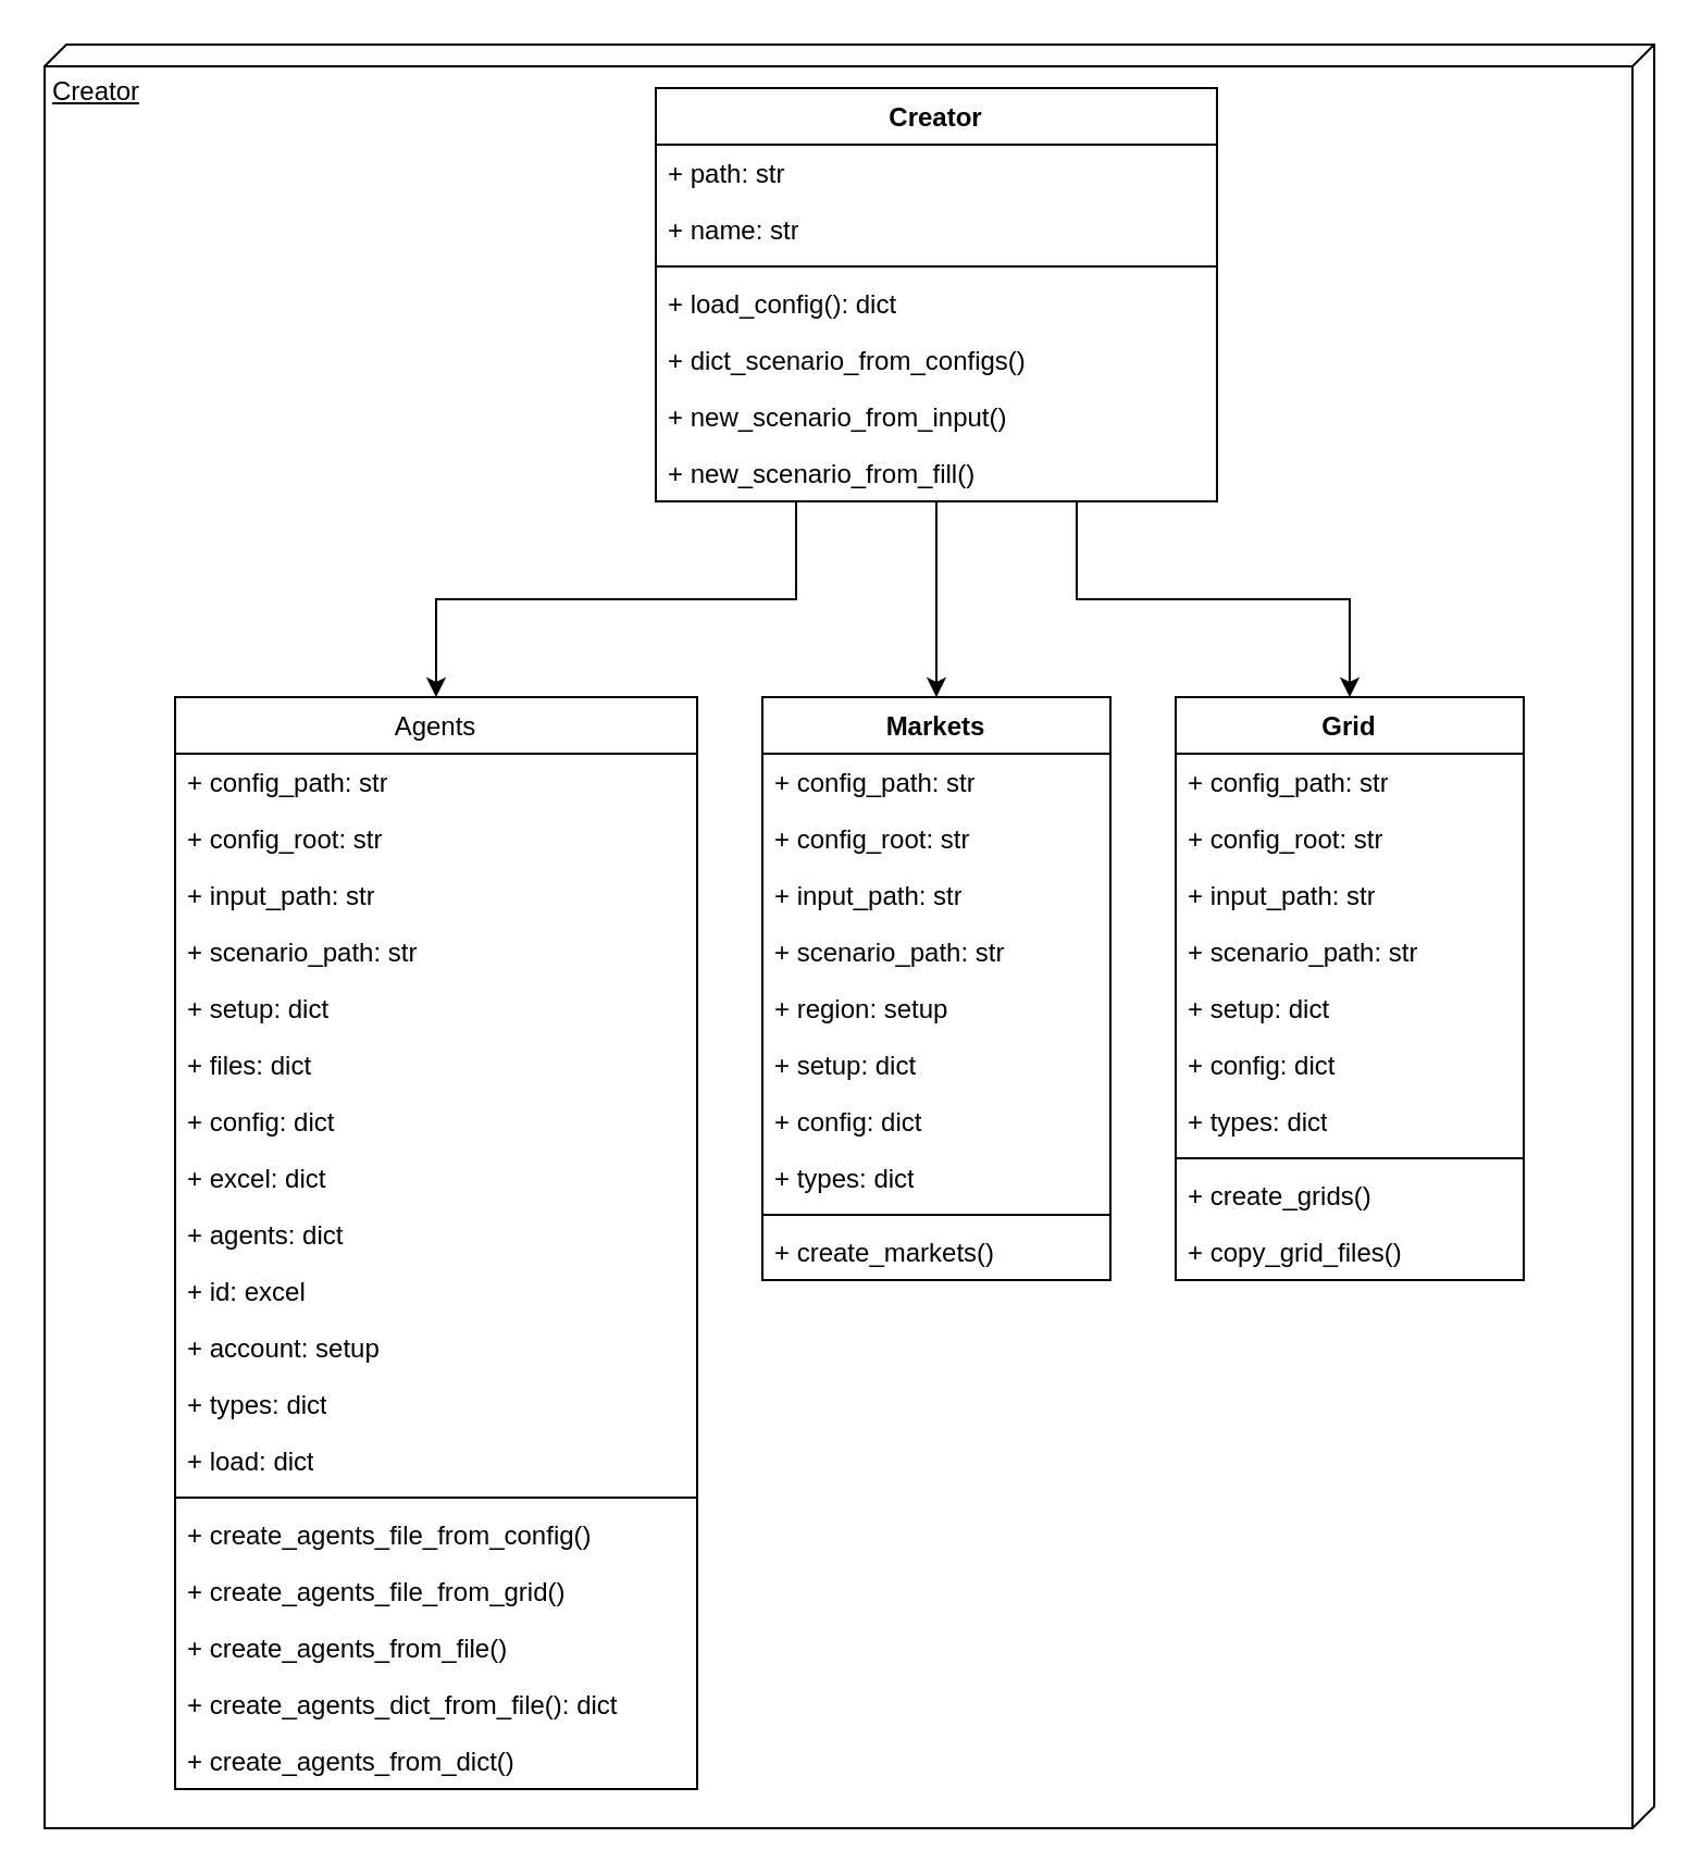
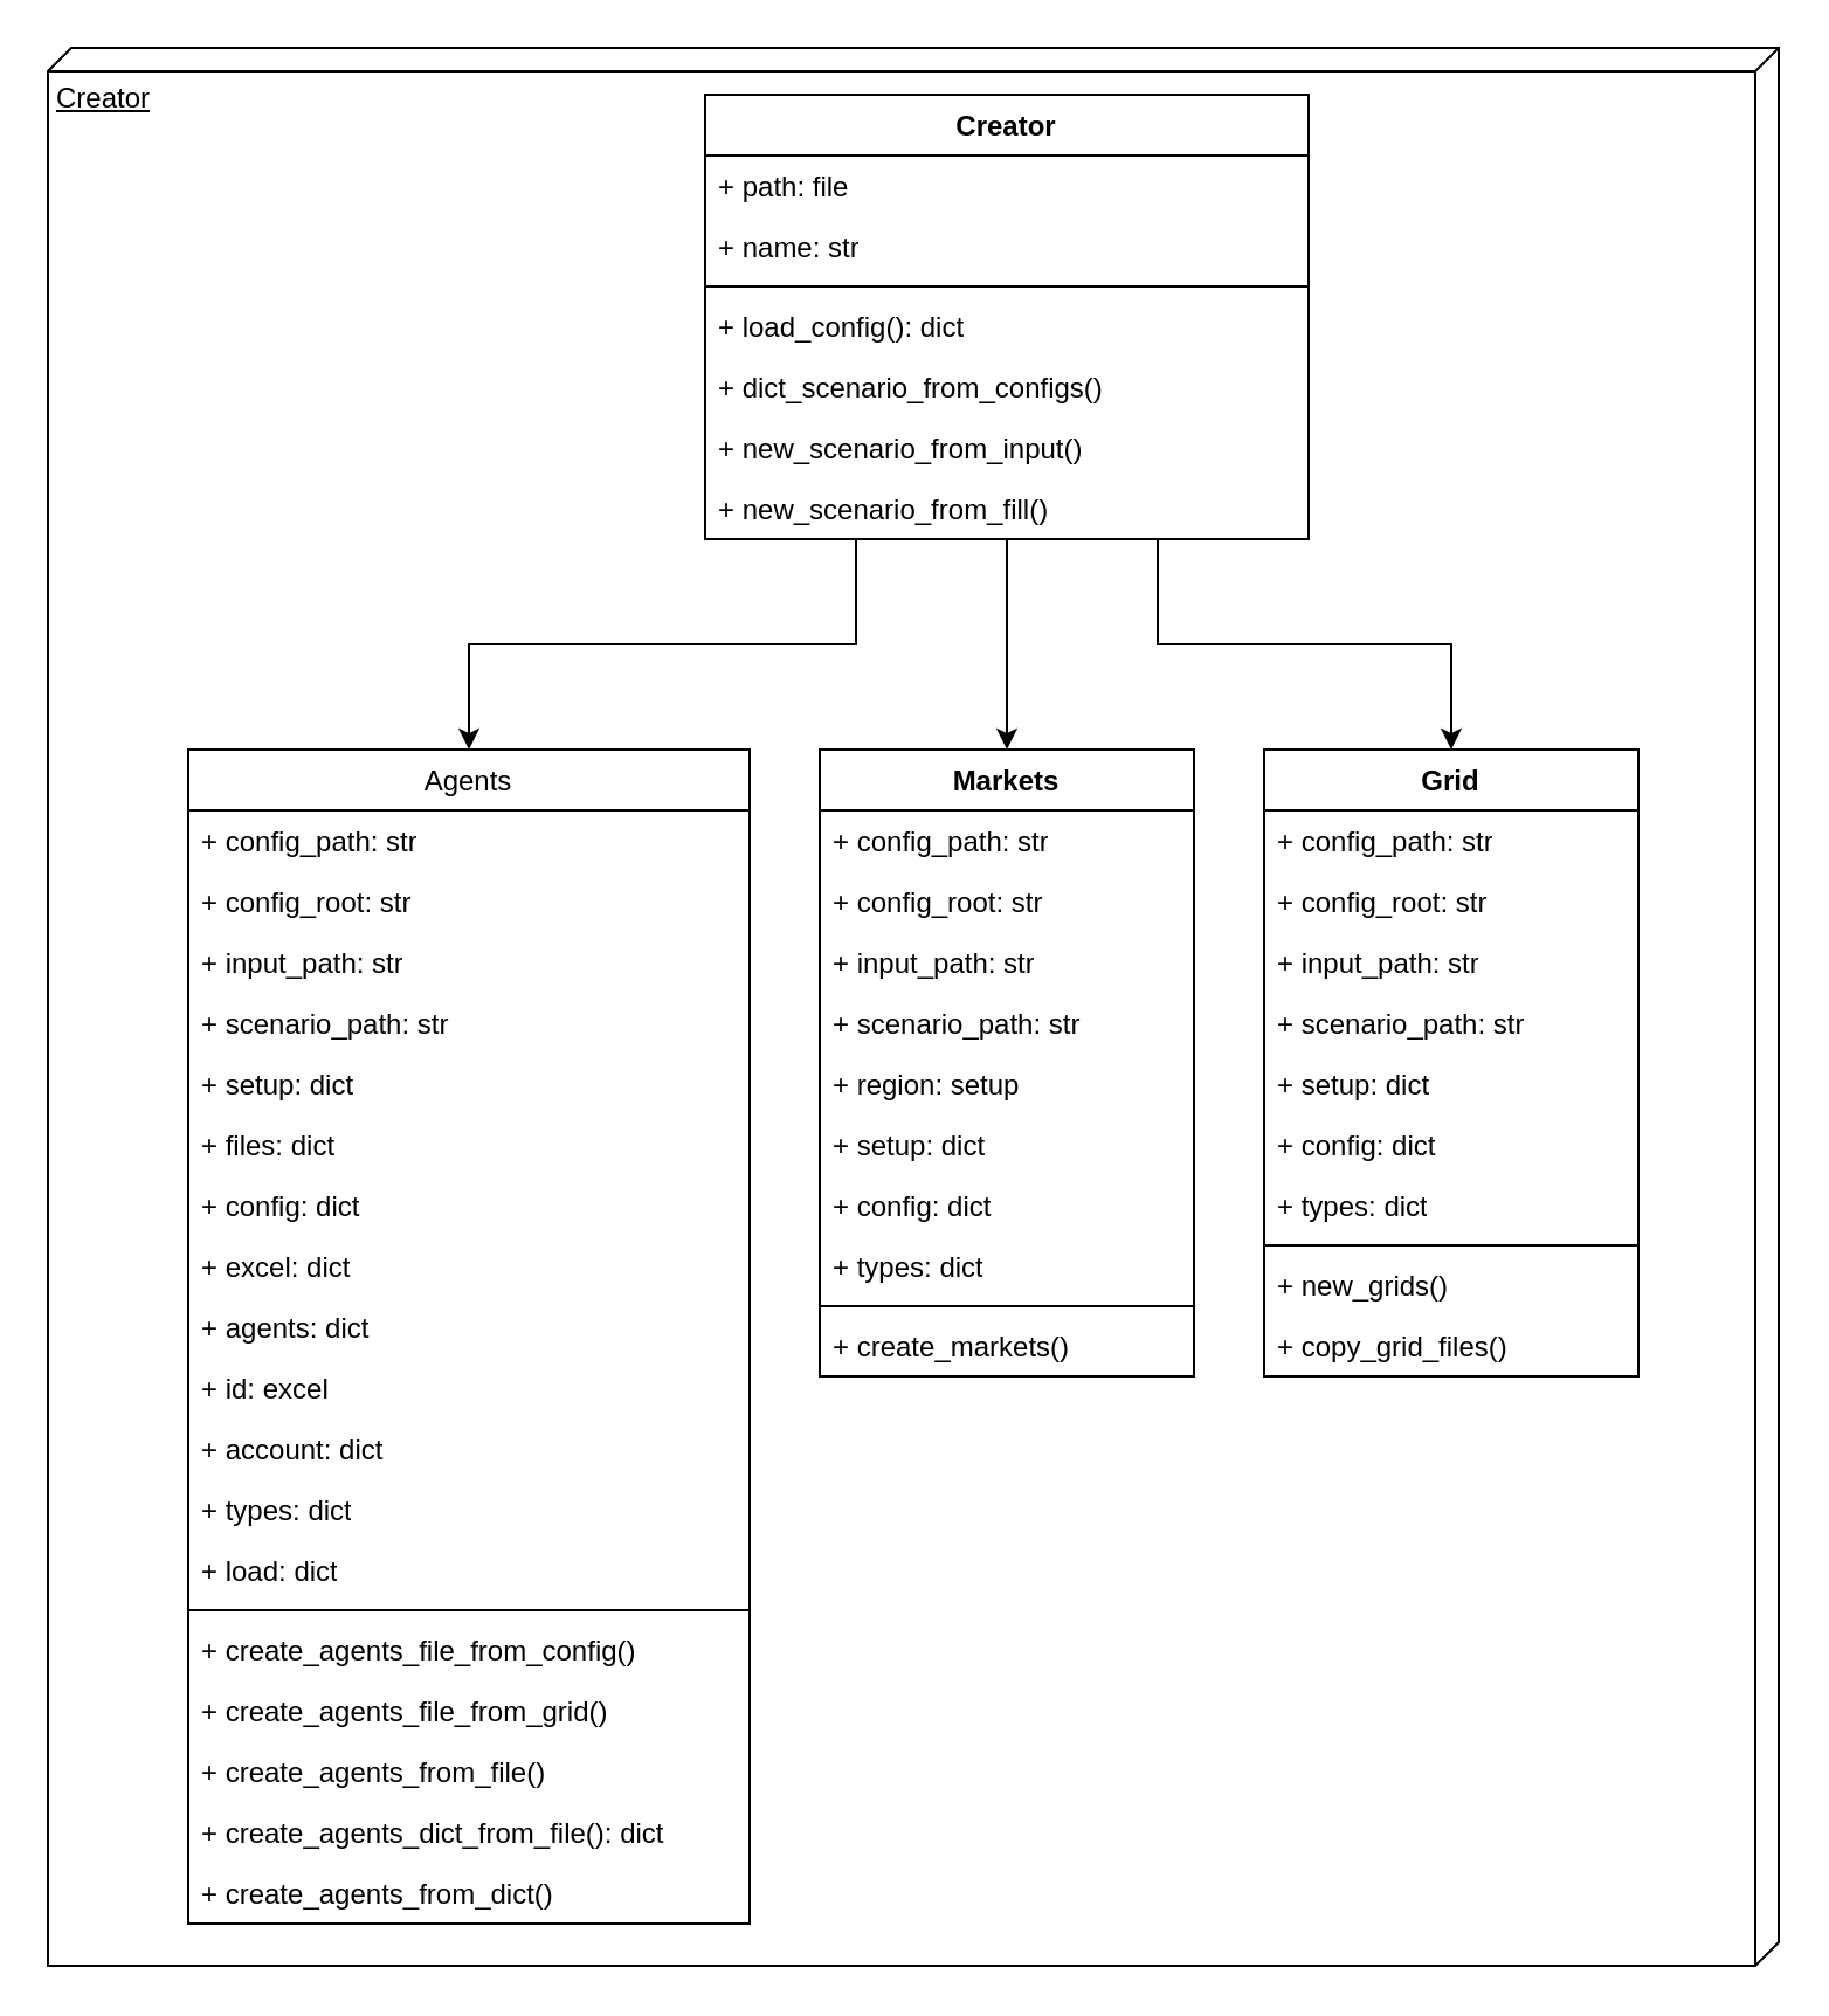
- <mxCell id="5" value="+ path: str" style="text;strokeColor=none;fillColor=none;align=left;verticalAlign=top;spacingLeft=4;spacingRight=4;overflow=hidden;rotatable=0;points=[[0,0.5],[1,0.5]];portConstraint=eastwest;whiteSpace=wrap;html=1;" parent="4" vertex="1"><mxGeometry y="26" width="258" height="26" as="geometry" /></mxCell>
+ <mxCell id="5" value="+ path: file" style="text;strokeColor=none;fillColor=none;align=left;verticalAlign=top;spacingLeft=4;spacingRight=4;overflow=hidden;rotatable=0;points=[[0,0.5],[1,0.5]];portConstraint=eastwest;whiteSpace=wrap;html=1;" parent="4" vertex="1"><mxGeometry y="26" width="258" height="26" as="geometry" /></mxCell>
- <mxCell id="54" value="+ create_grids()" style="text;strokeColor=none;fillColor=none;align=left;verticalAlign=top;spacingLeft=4;spacingRight=4;overflow=hidden;rotatable=0;points=[[0,0.5],[1,0.5]];portConstraint=eastwest;whiteSpace=wrap;html=1;" parent="45" vertex="1"><mxGeometry y="216" width="160" height="26" as="geometry" /></mxCell>
+ <mxCell id="54" value="+ new_grids()" style="text;strokeColor=none;fillColor=none;align=left;verticalAlign=top;spacingLeft=4;spacingRight=4;overflow=hidden;rotatable=0;points=[[0,0.5],[1,0.5]];portConstraint=eastwest;whiteSpace=wrap;html=1;" parent="45" vertex="1"><mxGeometry y="216" width="160" height="26" as="geometry" /></mxCell>
- <mxCell id="24" value="+ account: setup" style="text;strokeColor=none;fillColor=none;align=left;verticalAlign=top;spacingLeft=4;spacingRight=4;overflow=hidden;rotatable=0;points=[[0,0.5],[1,0.5]];portConstraint=eastwest;whiteSpace=wrap;html=1;fontStyle=0" parent="13" vertex="1"><mxGeometry y="286" width="240" height="26" as="geometry" /></mxCell>
+ <mxCell id="24" value="+ account: dict" style="text;strokeColor=none;fillColor=none;align=left;verticalAlign=top;spacingLeft=4;spacingRight=4;overflow=hidden;rotatable=0;points=[[0,0.5],[1,0.5]];portConstraint=eastwest;whiteSpace=wrap;html=1;fontStyle=0" parent="13" vertex="1"><mxGeometry y="286" width="240" height="26" as="geometry" /></mxCell>
